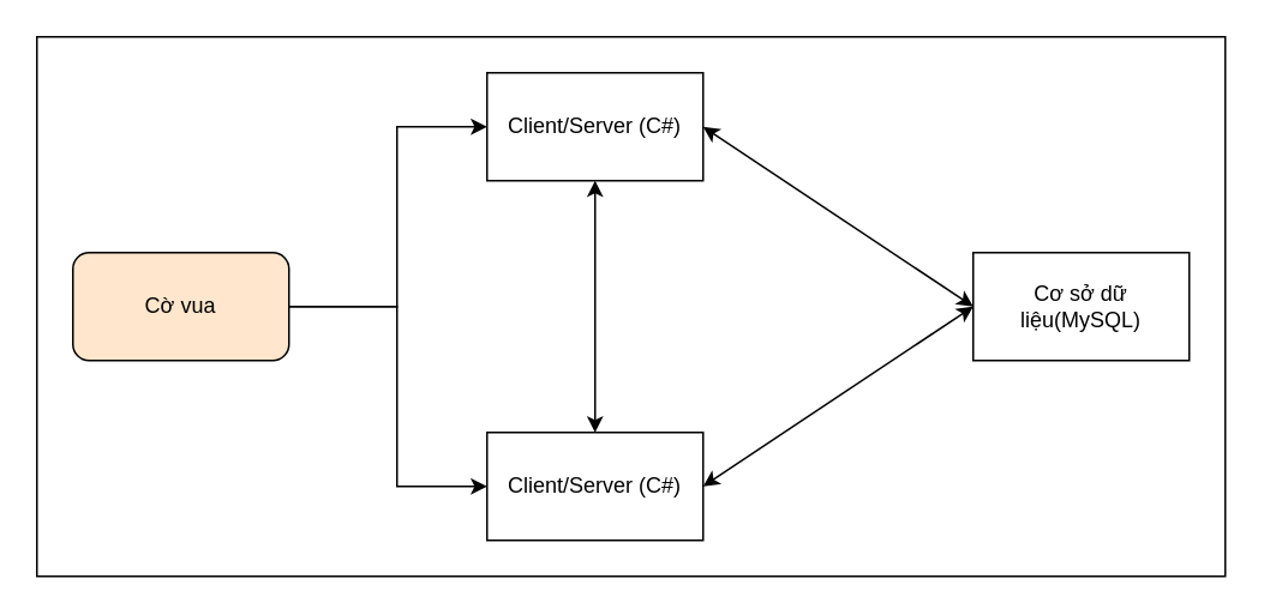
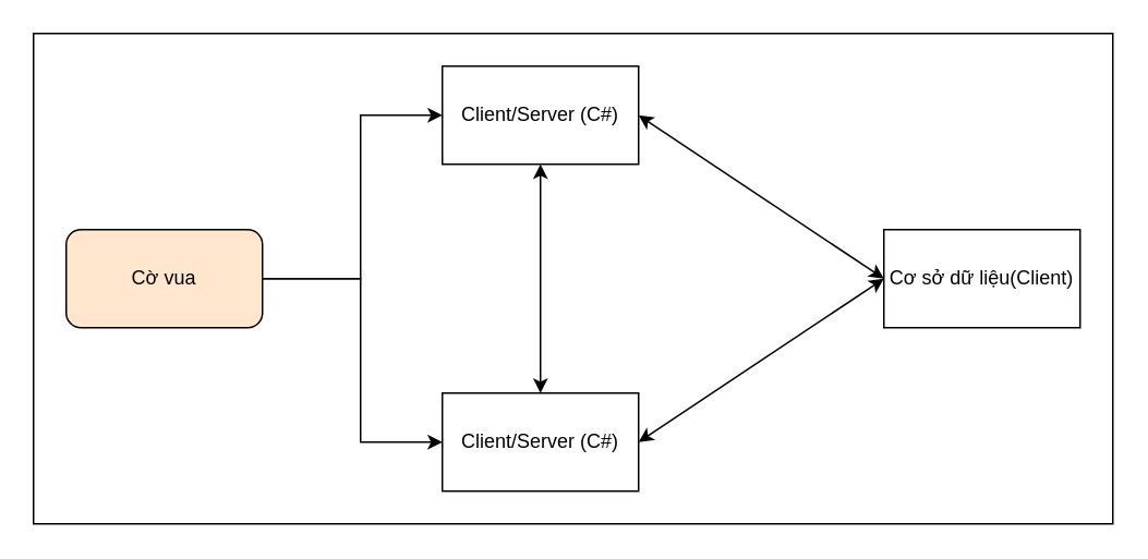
- <mxCell id="5" value="Cơ sở dữ liệu(MySQL)" style="rounded=0;whiteSpace=wrap;html=1;movable=1;resizable=1;rotatable=1;deletable=1;editable=1;locked=0;connectable=1;" parent="1" vertex="1"><mxGeometry x="540" y="140" width="120" height="60" as="geometry" /></mxCell>
+ <mxCell id="5" value="Cơ sở dữ liệu(Client)" style="rounded=0;whiteSpace=wrap;html=1;movable=1;resizable=1;rotatable=1;deletable=1;editable=1;locked=0;connectable=1;" parent="1" vertex="1"><mxGeometry x="540" y="140" width="120" height="60" as="geometry" /></mxCell>
